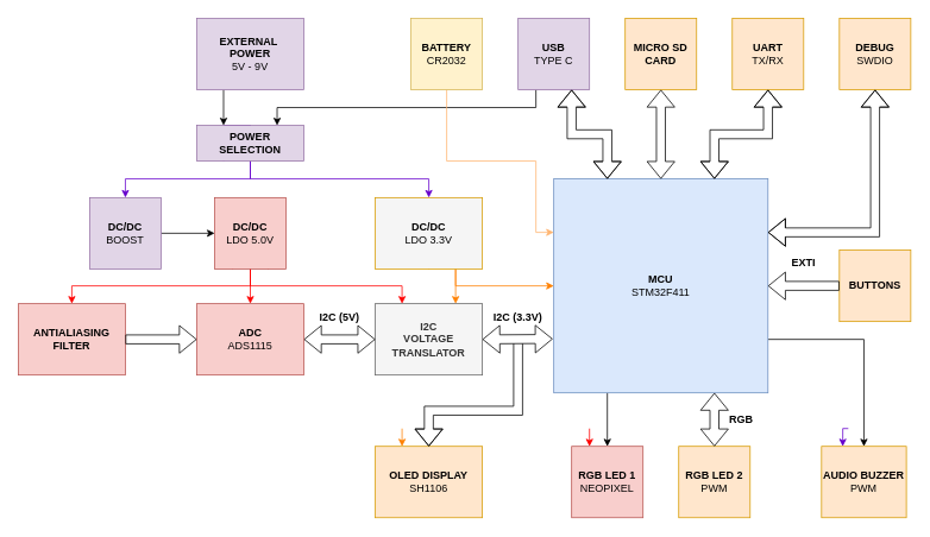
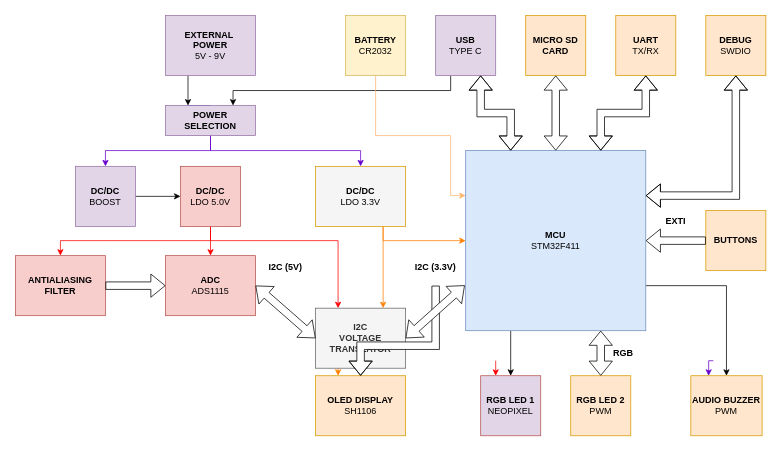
- <mxCell id="35" value="&lt;b&gt;I2C&lt;/b&gt;&lt;div&gt;&lt;b&gt;VOLTAGE&lt;/b&gt;&lt;/div&gt;&lt;div&gt;&lt;b&gt;TRANSLATOR&lt;/b&gt;&lt;/div&gt;" style="rounded=0;whiteSpace=wrap;html=1;fillColor=#f5f5f5;fontColor=#333333;strokeColor=#666666;" vertex="1" parent="1"><mxGeometry x="420" y="340" width="120" height="80" as="geometry" /></mxCell>
+ <mxCell id="35" value="&lt;b&gt;I2C&lt;/b&gt;&lt;div&gt;&lt;b&gt;VOLTAGE&lt;/b&gt;&lt;/div&gt;&lt;div&gt;&lt;b&gt;TRANSLATOR&lt;/b&gt;&lt;/div&gt;" style="rounded=0;whiteSpace=wrap;html=1;fillColor=#f5f5f5;fontColor=#333333;strokeColor=#666666;" vertex="1" parent="1"><mxGeometry x="420" y="410" width="120" height="80" as="geometry" /></mxCell>
- <mxCell id="17" value="&lt;b&gt;RGB LED 1&lt;/b&gt;&lt;div&gt;NEOPIXEL&lt;/div&gt;" style="rounded=0;whiteSpace=wrap;html=1;fillColor=#f8cecc;strokeColor=#b85450;" vertex="1" parent="1"><mxGeometry x="640" y="500" width="80" height="80" as="geometry" /></mxCell>
+ <mxCell id="17" value="&lt;b&gt;RGB LED 1&lt;/b&gt;&lt;div&gt;NEOPIXEL&lt;/div&gt;" style="rounded=0;whiteSpace=wrap;html=1;fillColor=#e1d5e7;strokeColor=#b85450;" vertex="1" parent="1"><mxGeometry x="640" y="500" width="80" height="80" as="geometry" /></mxCell>
